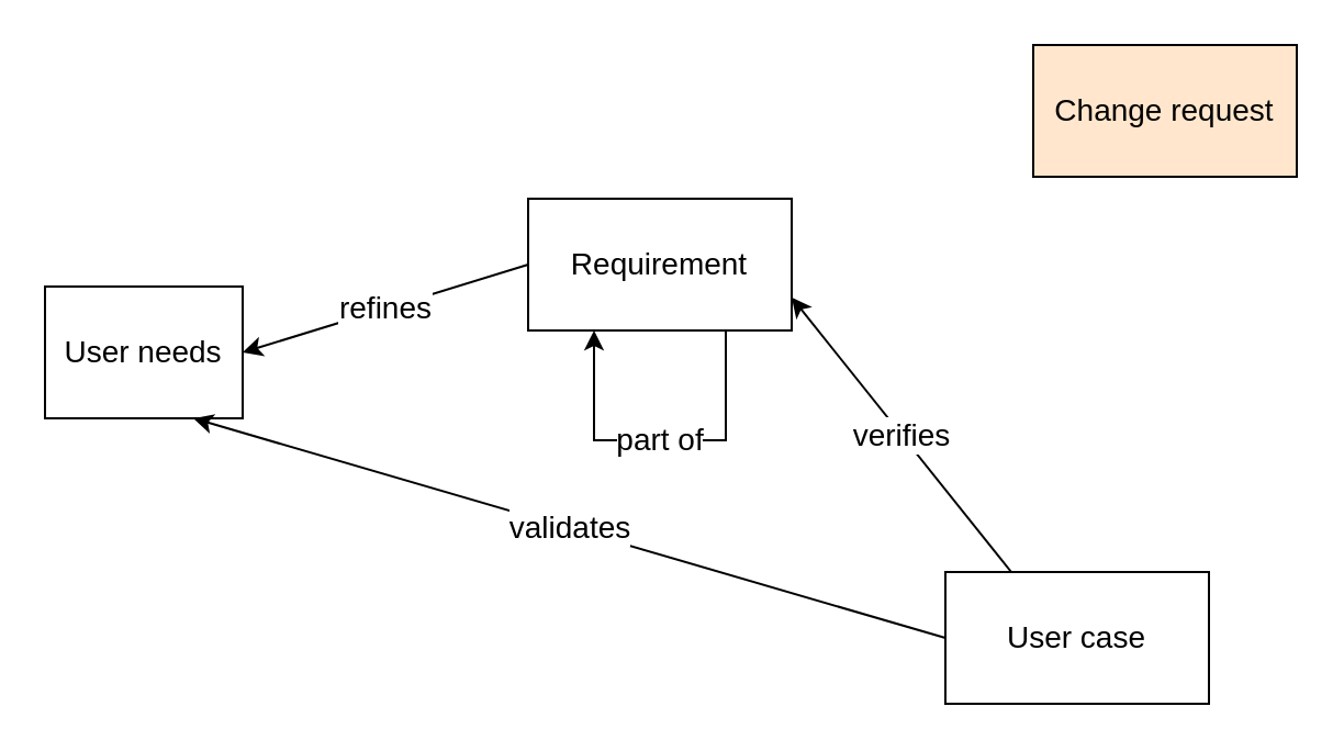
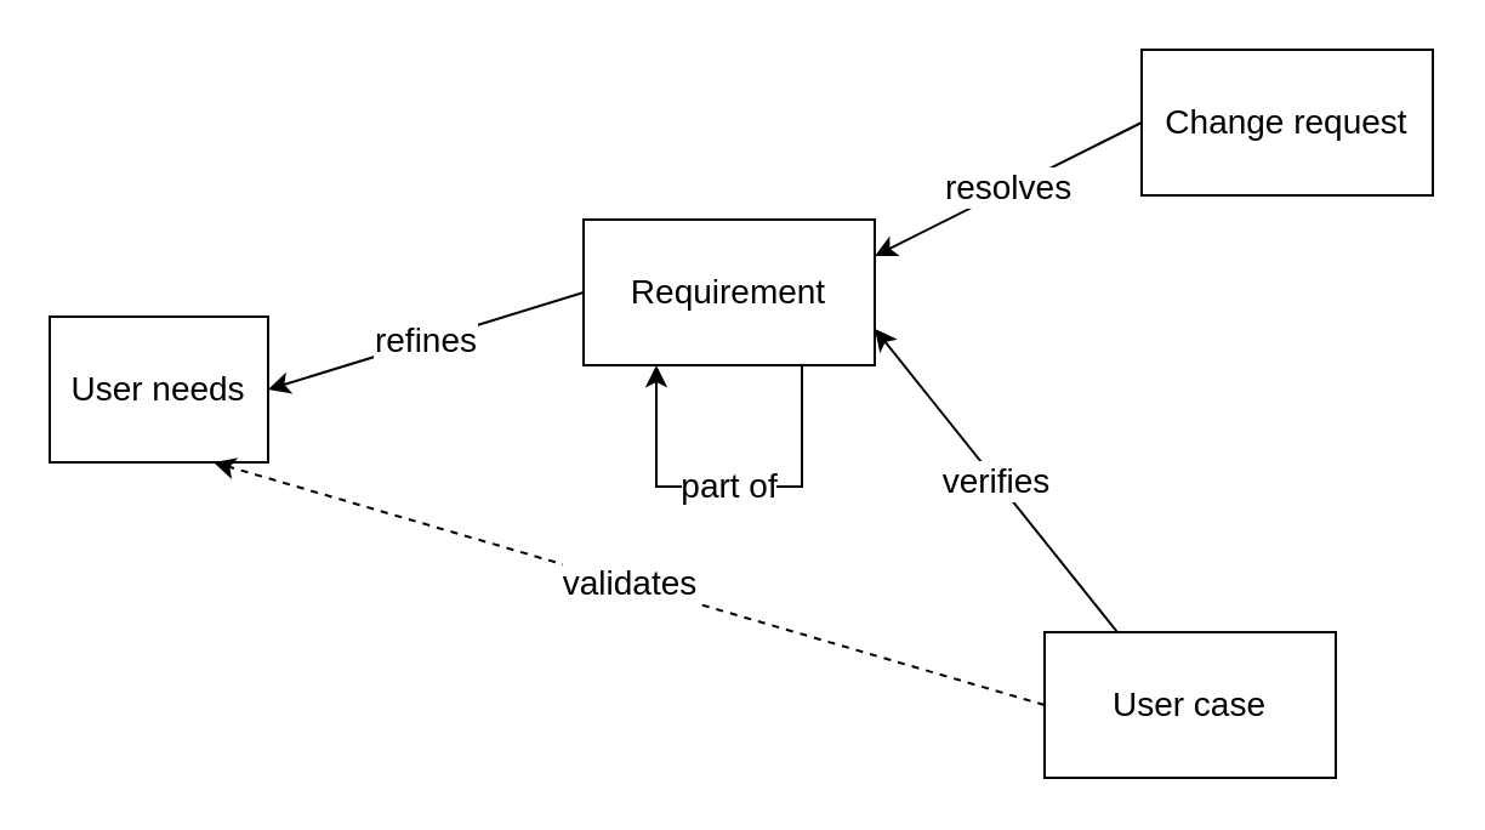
- <mxCell id="4" value="Change request" style="rounded=0;whiteSpace=wrap;html=1;fontSize=14;fillColor=#ffe6cc;" parent="1" vertex="1"><mxGeometry x="470" y="20" width="120" height="60" as="geometry" /></mxCell>
+ <mxCell id="4" value="Change request" style="rounded=0;whiteSpace=wrap;html=1;fontSize=14;" parent="1" vertex="1"><mxGeometry x="470" y="20" width="120" height="60" as="geometry" /></mxCell>
+ <mxCell id="7" value="resolves" style="endArrow=classic;html=1;fontSize=14;entryX=1;entryY=0.25;entryDx=0;entryDy=0;exitX=0;exitY=0.5;exitDx=0;exitDy=0;" parent="1" source="4" target="3" edge="1"><mxGeometry width="50" height="50" relative="1" as="geometry"><mxPoint x="340" y="280" as="sourcePoint" /><mxPoint x="390" y="230" as="targetPoint" /></mxGeometry></mxCell>
- <mxCell id="9" value="validates" style="endArrow=classic;html=1;fontSize=14;entryX=0.75;entryY=1;entryDx=0;entryDy=0;exitX=0;exitY=0.5;exitDx=0;exitDy=0;" parent="1" source="5" target="2" edge="1"><mxGeometry width="50" height="50" relative="1" as="geometry"><mxPoint x="340" y="270" as="sourcePoint" /><mxPoint x="390" y="220" as="targetPoint" /></mxGeometry></mxCell>
+ <mxCell id="9" value="validates" style="endArrow=classic;html=1;fontSize=14;entryX=0.75;entryY=1;entryDx=0;entryDy=0;exitX=0;exitY=0.5;exitDx=0;exitDy=0;dashed=1;" parent="1" source="5" target="2" edge="1"><mxGeometry width="50" height="50" relative="1" as="geometry"><mxPoint x="340" y="270" as="sourcePoint" /><mxPoint x="390" y="220" as="targetPoint" /></mxGeometry></mxCell>
